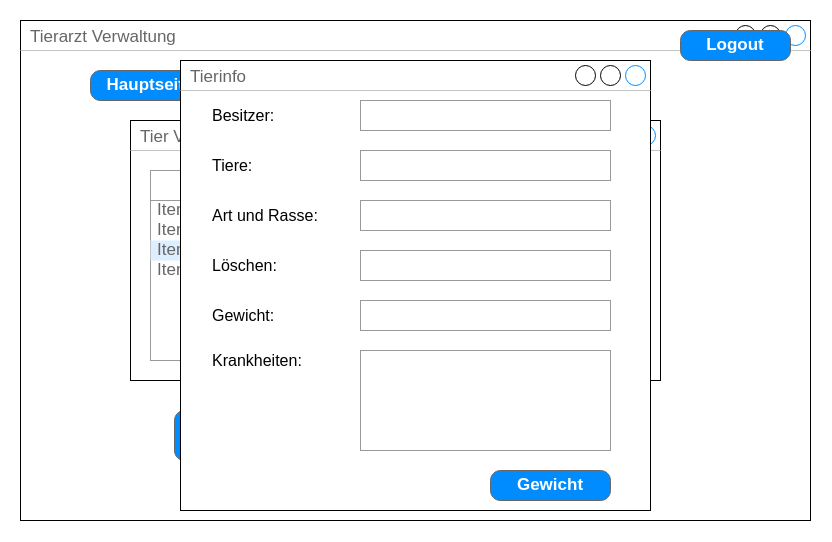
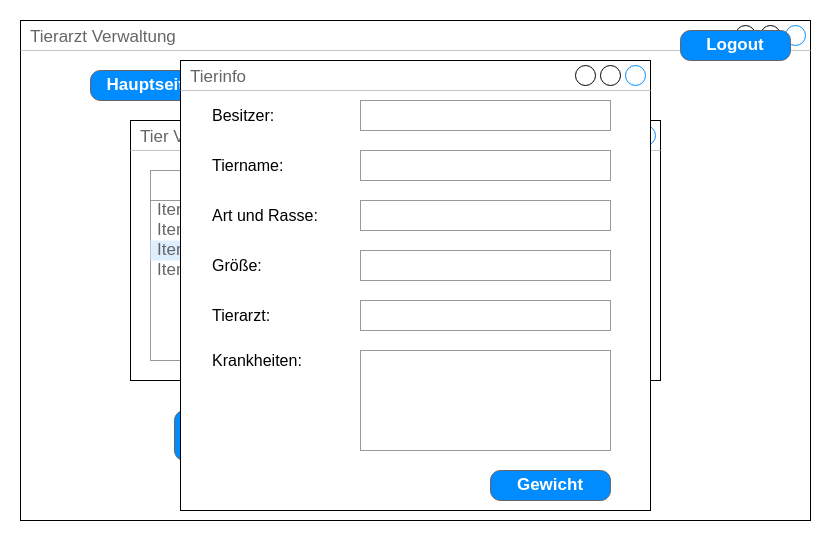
- <mxCell id="26" value="Tiere:" style="text;html=1;strokeColor=none;fillColor=none;align=left;verticalAlign=middle;whiteSpace=wrap;rounded=0;fontSize=16;" vertex="1" parent="1"><mxGeometry x="210" y="155" width="90" height="20" as="geometry" /></mxCell>
+ <mxCell id="26" value="Tiername:" style="text;html=1;strokeColor=none;fillColor=none;align=left;verticalAlign=middle;whiteSpace=wrap;rounded=0;fontSize=16;" vertex="1" parent="1"><mxGeometry x="210" y="155" width="90" height="20" as="geometry" /></mxCell>
- <mxCell id="29" value="Löschen:" style="text;html=1;strokeColor=none;fillColor=none;align=left;verticalAlign=middle;whiteSpace=wrap;rounded=0;fontSize=16;" vertex="1" parent="1"><mxGeometry x="210" y="255" width="160" height="20" as="geometry" /></mxCell>
+ <mxCell id="29" value="Größe:" style="text;html=1;strokeColor=none;fillColor=none;align=left;verticalAlign=middle;whiteSpace=wrap;rounded=0;fontSize=16;" vertex="1" parent="1"><mxGeometry x="210" y="255" width="160" height="20" as="geometry" /></mxCell>
- <mxCell id="30" value="Gewicht:" style="text;html=1;strokeColor=none;fillColor=none;align=left;verticalAlign=middle;whiteSpace=wrap;rounded=0;fontSize=16;" vertex="1" parent="1"><mxGeometry x="210" y="305" width="160" height="20" as="geometry" /></mxCell>
+ <mxCell id="30" value="Tierarzt:" style="text;html=1;strokeColor=none;fillColor=none;align=left;verticalAlign=middle;whiteSpace=wrap;rounded=0;fontSize=16;" vertex="1" parent="1"><mxGeometry x="210" y="305" width="160" height="20" as="geometry" /></mxCell>
